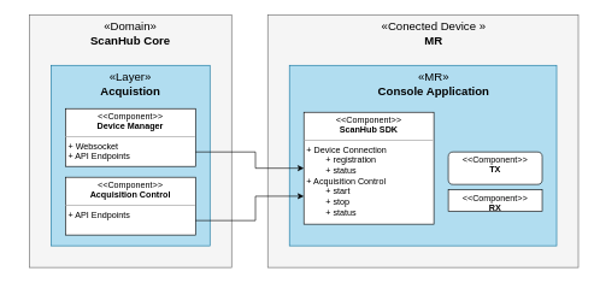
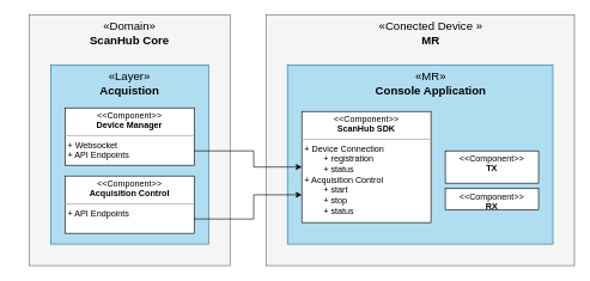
- <mxCell id="14" value="&lt;p style=&quot;margin:0px;margin-top:4px;text-align:center;&quot;&gt;&lt;i&gt;&amp;lt;&amp;lt;&lt;/i&gt;&lt;span style=&quot;&quot;&gt;Component&lt;/span&gt;&lt;i&gt;&amp;gt;&amp;gt;&lt;/i&gt;&lt;br&gt;&lt;b&gt;TX&lt;/b&gt;&lt;/p&gt;" style="verticalAlign=top;align=left;overflow=fill;fontSize=12;fontFamily=Helvetica;html=1;rounded=1;" parent="1" vertex="1"><mxGeometry x="620" y="210" width="130" height="45" as="geometry" /></mxCell>
+ <mxCell id="14" value="&lt;p style=&quot;margin:0px;margin-top:4px;text-align:center;&quot;&gt;&lt;i&gt;&amp;lt;&amp;lt;&lt;/i&gt;&lt;span style=&quot;&quot;&gt;Component&lt;/span&gt;&lt;i&gt;&amp;gt;&amp;gt;&lt;/i&gt;&lt;br&gt;&lt;b&gt;TX&lt;/b&gt;&lt;/p&gt;" style="verticalAlign=top;align=left;overflow=fill;fontSize=12;fontFamily=Helvetica;html=1;" parent="1" vertex="1"><mxGeometry x="620" y="210" width="130" height="45" as="geometry" /></mxCell>
